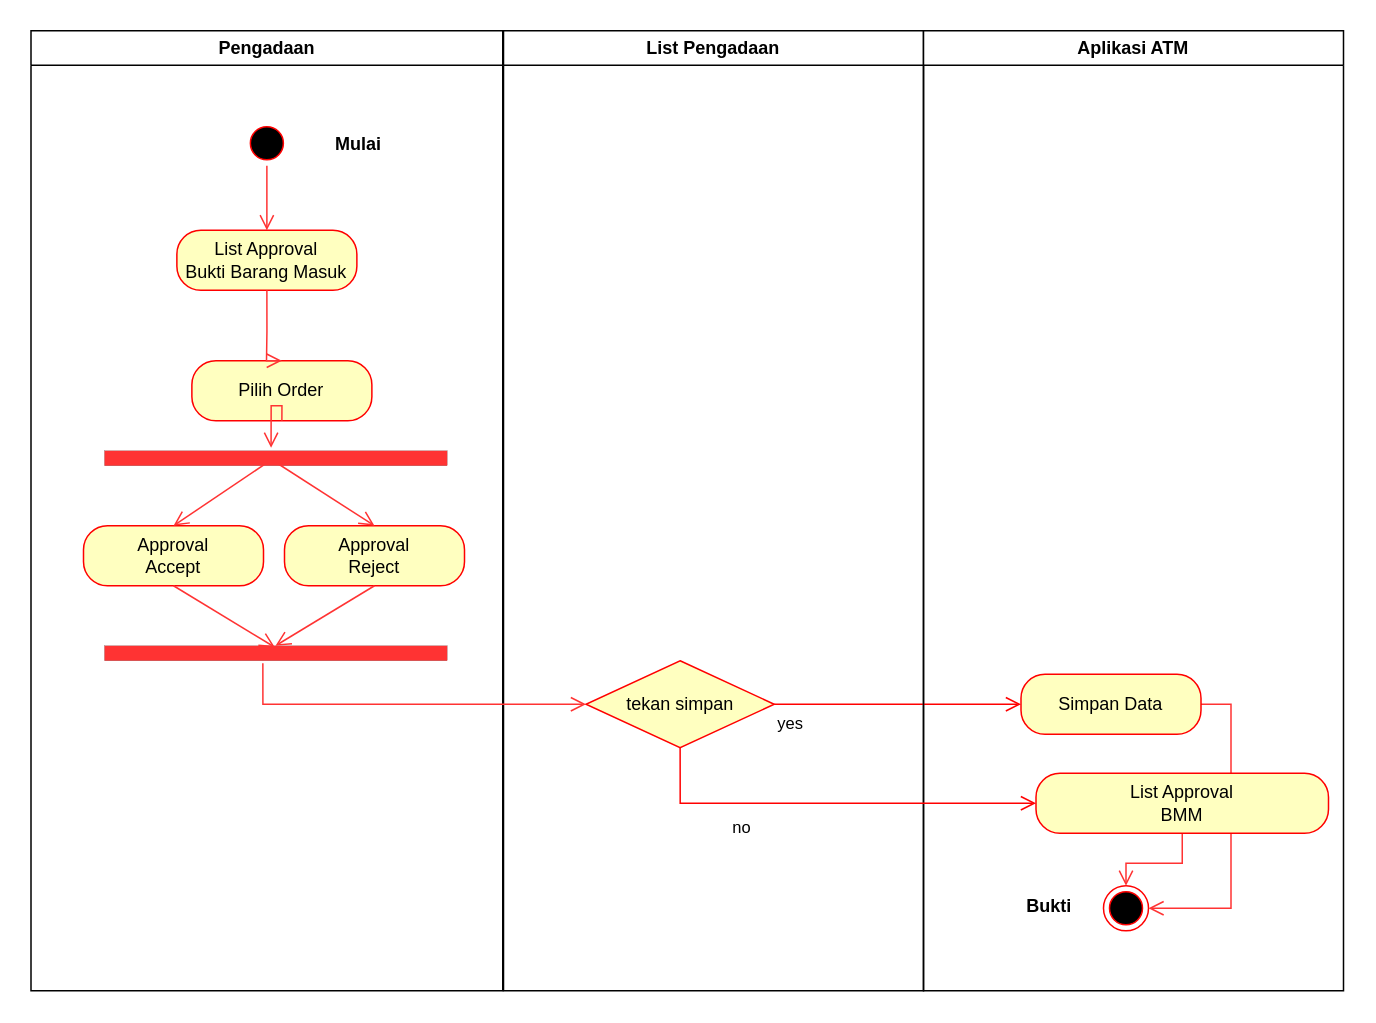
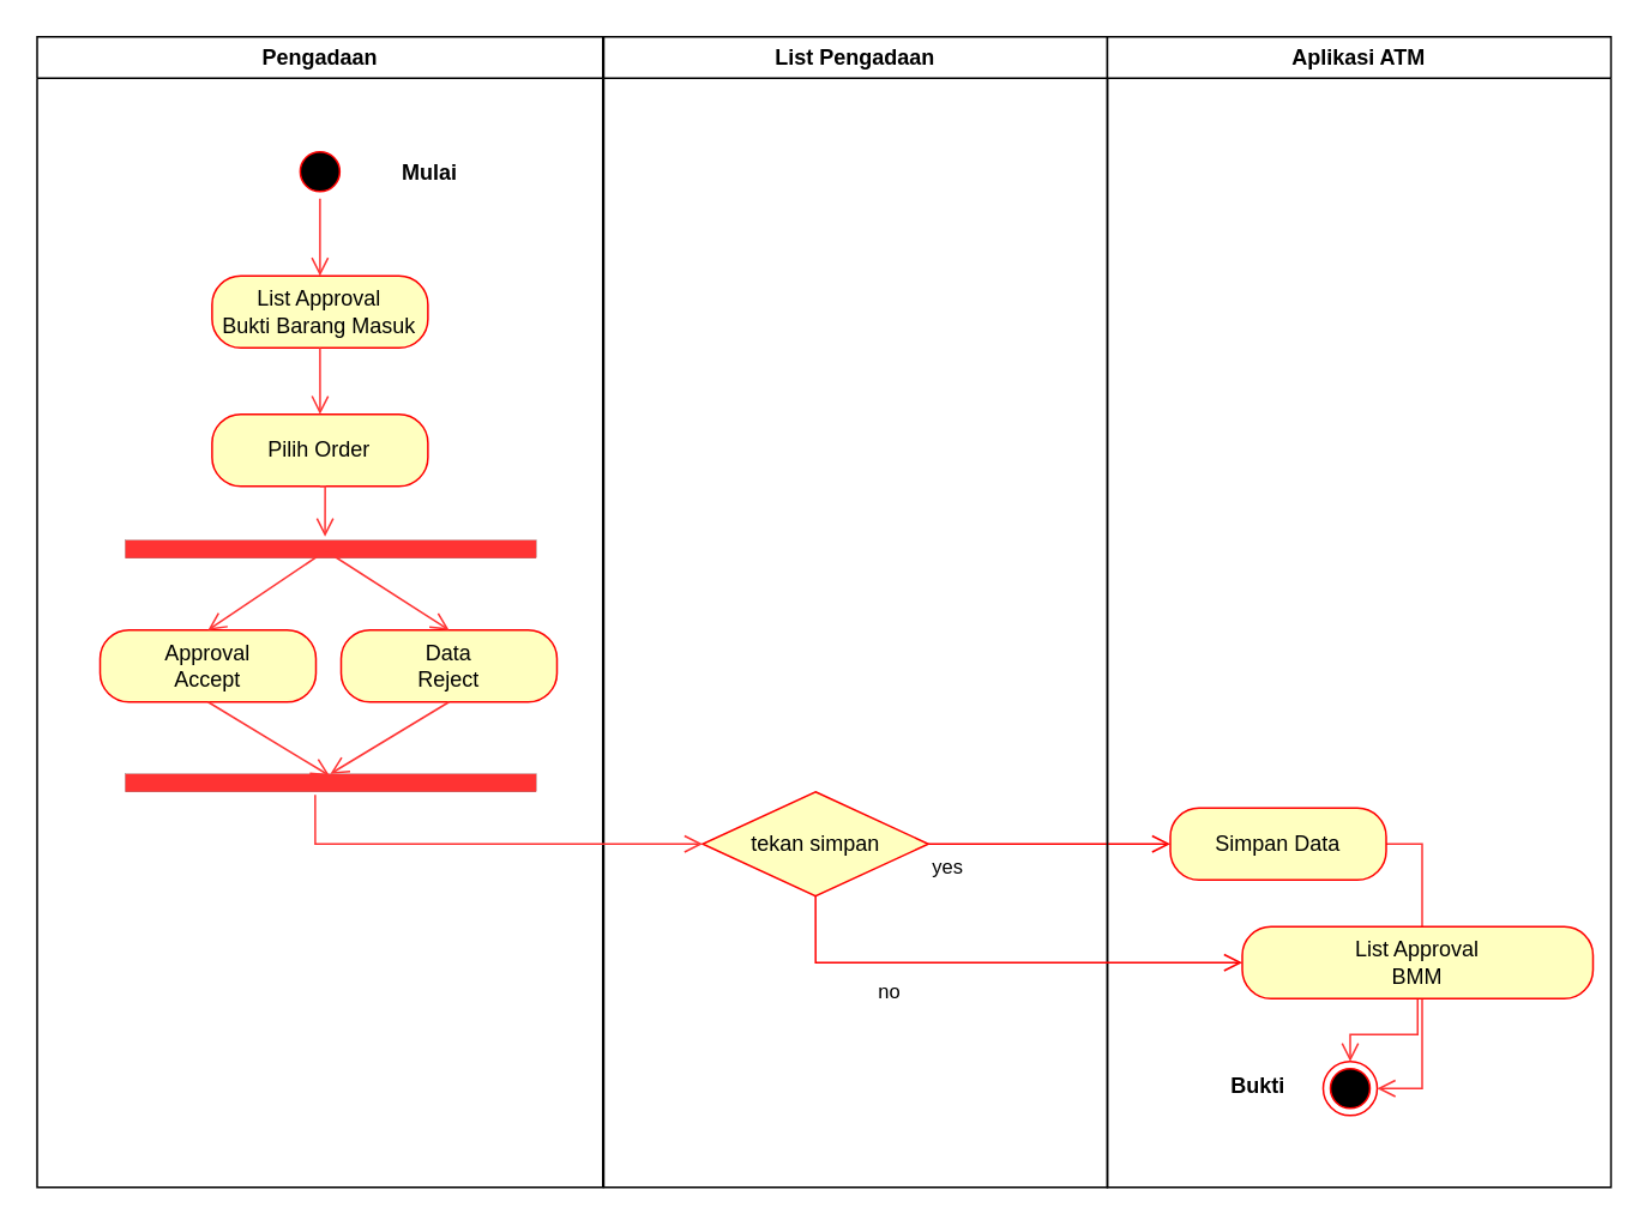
- <mxCell id="16" value="Pilih Order" style="rounded=1;whiteSpace=wrap;html=1;arcSize=40;fontColor=#000000;fillColor=#ffffc0;strokeColor=#ff0000;" vertex="1" parent="2"><mxGeometry x="107.25" y="220" width="120" height="40" as="geometry" /></mxCell>
+ <mxCell id="16" value="Pilih Order" style="rounded=1;whiteSpace=wrap;html=1;arcSize=40;fontColor=#000000;fillColor=#ffffc0;strokeColor=#ff0000;" vertex="1" parent="2"><mxGeometry x="97.25" y="210" width="120" height="40" as="geometry" /></mxCell>
- <mxCell id="6" value="Approval&lt;br&gt;Reject" style="rounded=1;whiteSpace=wrap;html=1;arcSize=40;fontColor=#000000;fillColor=#ffffc0;strokeColor=#ff0000;" parent="2" vertex="1"><mxGeometry x="169" y="330" width="120" height="40" as="geometry" /></mxCell>
+ <mxCell id="6" value="Data&lt;br&gt;Reject" style="rounded=1;whiteSpace=wrap;html=1;arcSize=40;fontColor=#000000;fillColor=#ffffc0;strokeColor=#ff0000;" parent="2" vertex="1"><mxGeometry x="169" y="330" width="120" height="40" as="geometry" /></mxCell>
- <mxCell id="26" value="Simpan Data" style="rounded=1;whiteSpace=wrap;html=1;arcSize=40;fontColor=#000000;fillColor=#ffffc0;strokeColor=#ff0000;strokeWidth=1;" parent="22" vertex="1"><mxGeometry x="65" y="429" width="120" height="40" as="geometry" /></mxCell>
+ <mxCell id="26" value="Simpan Data" style="rounded=1;whiteSpace=wrap;html=1;arcSize=40;fontColor=#000000;fillColor=#ffffc0;strokeColor=#ff0000;strokeWidth=1;" parent="22" vertex="1"><mxGeometry x="35" y="429" width="120" height="40" as="geometry" /></mxCell>
